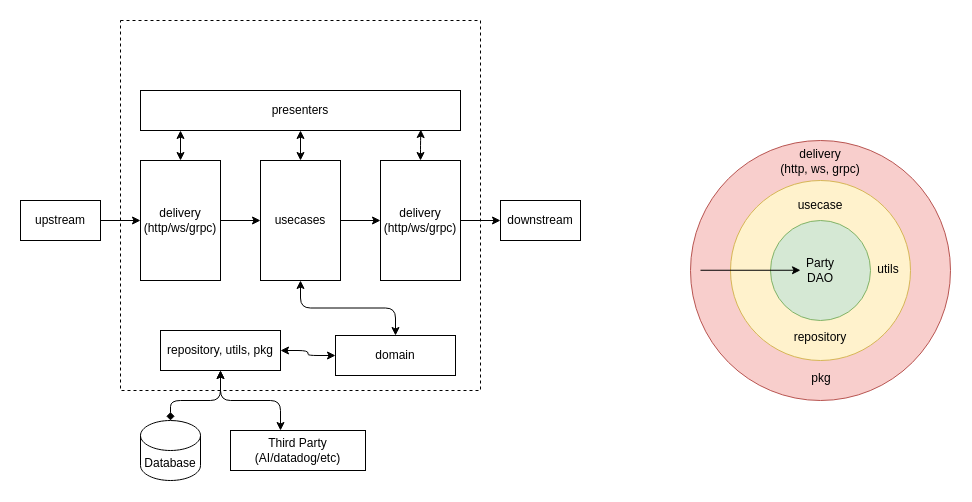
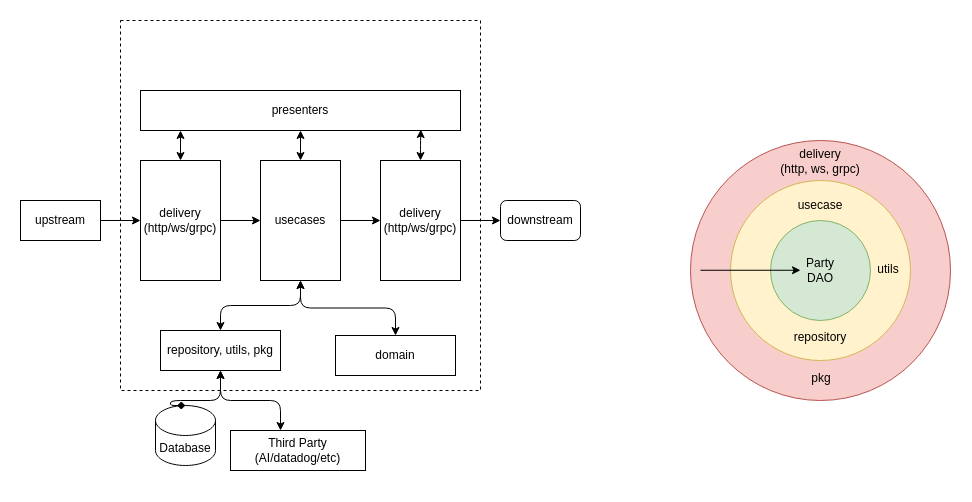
- <mxCell id="7" value="downstream" style="rounded=0;whiteSpace=wrap;html=1;" parent="1" vertex="1"><mxGeometry x="500" y="200" width="80" height="40" as="geometry" /></mxCell>
+ <mxCell id="7" value="downstream" style="whiteSpace=wrap;html=1;rounded=1;" parent="1" vertex="1"><mxGeometry x="500" y="200" width="80" height="40" as="geometry" /></mxCell>
+ <mxCell id="13" style="edgeStyle=orthogonalEdgeStyle;html=1;entryX=0.5;entryY=0;entryDx=0;entryDy=0;startArrow=classic;startFill=1;" parent="1" source="15" target="19" edge="1"><mxGeometry relative="1" as="geometry" /></mxCell>
- <mxCell id="18" value="" style="edgeStyle=orthogonalEdgeStyle;html=1;startArrow=classic;startFill=1;" parent="1" source="19" target="20" edge="1"><mxGeometry relative="1" as="geometry" /></mxCell>
- <mxCell id="8" value="Database" style="shape=cylinder3;whiteSpace=wrap;html=1;boundedLbl=1;backgroundOutline=1;size=15;" parent="1" vertex="1"><mxGeometry x="140" y="420" width="60" height="60" as="geometry" /></mxCell>
+ <mxCell id="8" value="Database" style="shape=cylinder3;whiteSpace=wrap;html=1;boundedLbl=1;backgroundOutline=1;size=15;" parent="1" vertex="1"><mxGeometry x="155" y="405" width="60" height="60" as="geometry" /></mxCell>
